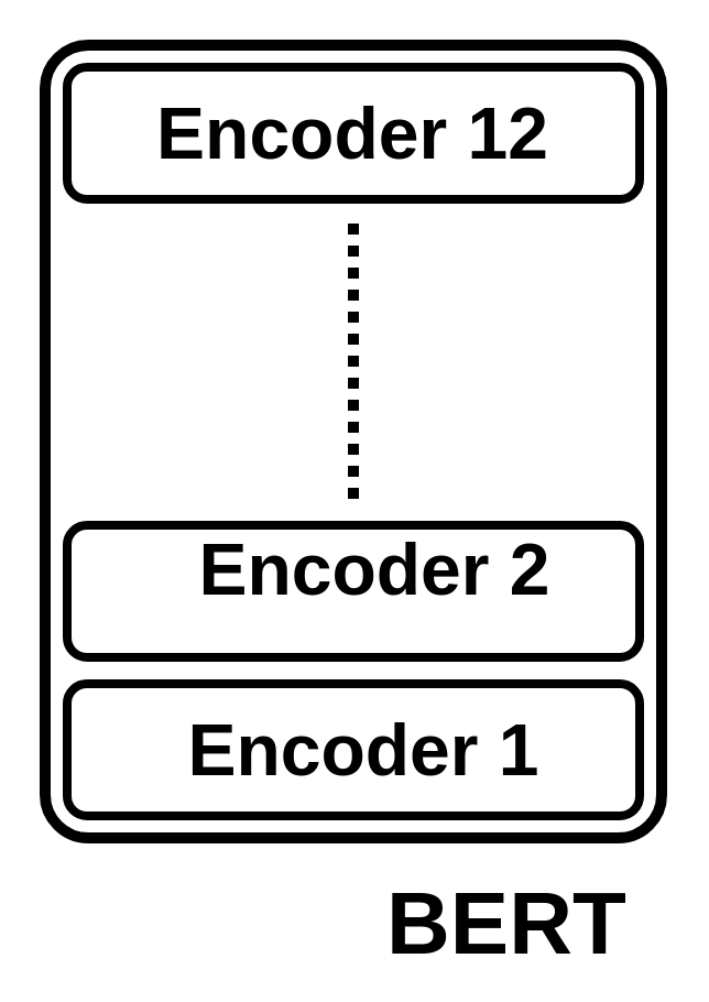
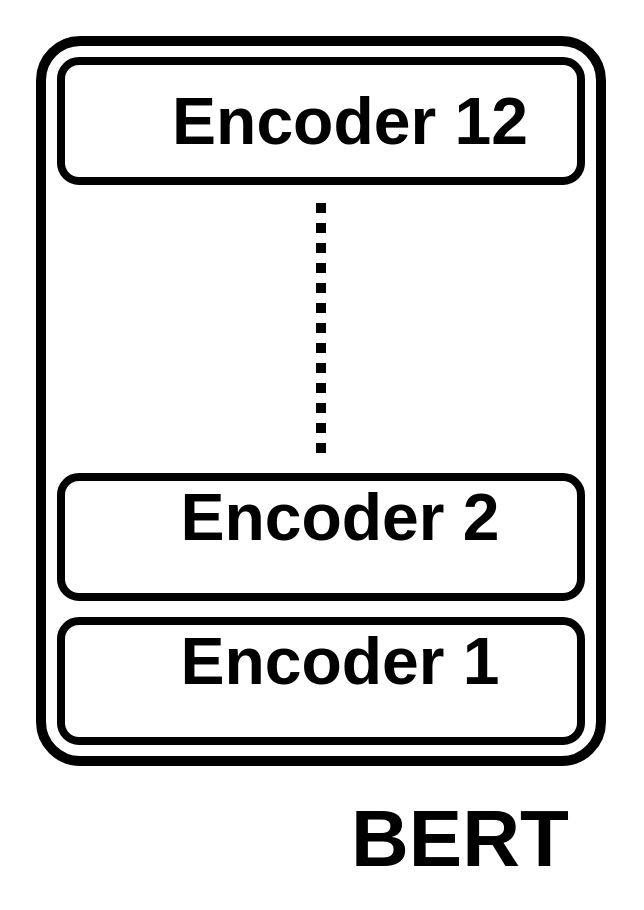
- <mxCell id="4" value="Encoder 12" style="text;html=1;strokeColor=none;fillColor=none;align=center;verticalAlign=middle;whiteSpace=wrap;rounded=0;fontSize=33;fontStyle=1" vertex="1" parent="1"><mxGeometry x="50" y="45" width="220" height="30" as="geometry" /></mxCell>
+ <mxCell id="4" value="Encoder 12" style="text;html=1;strokeColor=none;fillColor=none;align=center;verticalAlign=middle;whiteSpace=wrap;rounded=0;fontSize=33;fontStyle=1" vertex="1" parent="1"><mxGeometry x="65" y="45" width="220" height="30" as="geometry" /></mxCell>
- <mxCell id="8" value="Encoder 1" style="text;html=1;strokeColor=none;fillColor=none;align=center;verticalAlign=middle;whiteSpace=wrap;rounded=0;fontSize=33;fontStyle=1" vertex="1" parent="1"><mxGeometry x="50" y="325" width="230" height="30" as="geometry" /></mxCell>
+ <mxCell id="8" value="Encoder 1" style="text;html=1;strokeColor=none;fillColor=none;align=center;verticalAlign=middle;whiteSpace=wrap;rounded=0;fontSize=33;fontStyle=1" vertex="1" parent="1"><mxGeometry x="55" y="315" width="230" height="30" as="geometry" /></mxCell>
